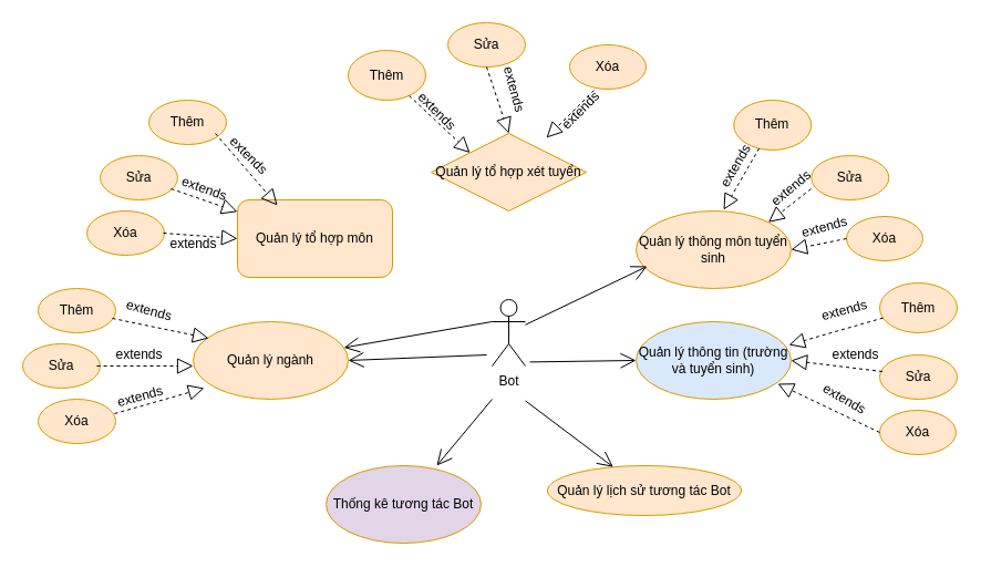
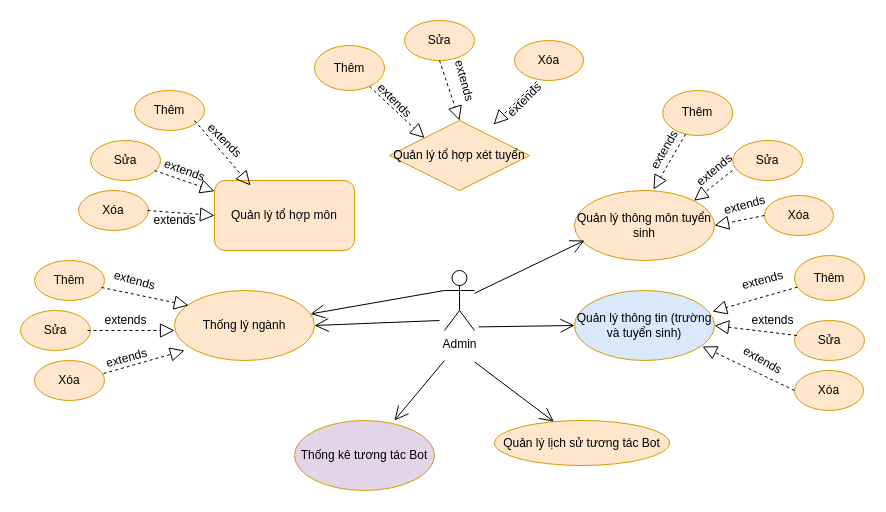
- <mxCell id="3" value="Quản lý ngành" style="ellipse;whiteSpace=wrap;html=1;fillColor=#ffe6cc;strokeColor=#d79b00;" vertex="1" parent="1"><mxGeometry x="174" y="290" width="140" height="70" as="geometry" /></mxCell>
+ <mxCell id="3" value="Thống lý ngành" style="ellipse;whiteSpace=wrap;html=1;fillColor=#ffe6cc;strokeColor=#d79b00;" vertex="1" parent="1"><mxGeometry x="174" y="290" width="140" height="70" as="geometry" /></mxCell>
- <mxCell id="2" value="Bot" style="shape=umlActor;verticalLabelPosition=bottom;labelBackgroundColor=#ffffff;verticalAlign=top;html=1;" vertex="1" parent="1"><mxGeometry x="444" y="270" width="30" height="60" as="geometry" /></mxCell>
+ <mxCell id="2" value="Admin" style="shape=umlActor;verticalLabelPosition=bottom;labelBackgroundColor=#ffffff;verticalAlign=top;html=1;" vertex="1" parent="1"><mxGeometry x="444" y="270" width="30" height="60" as="geometry" /></mxCell>
